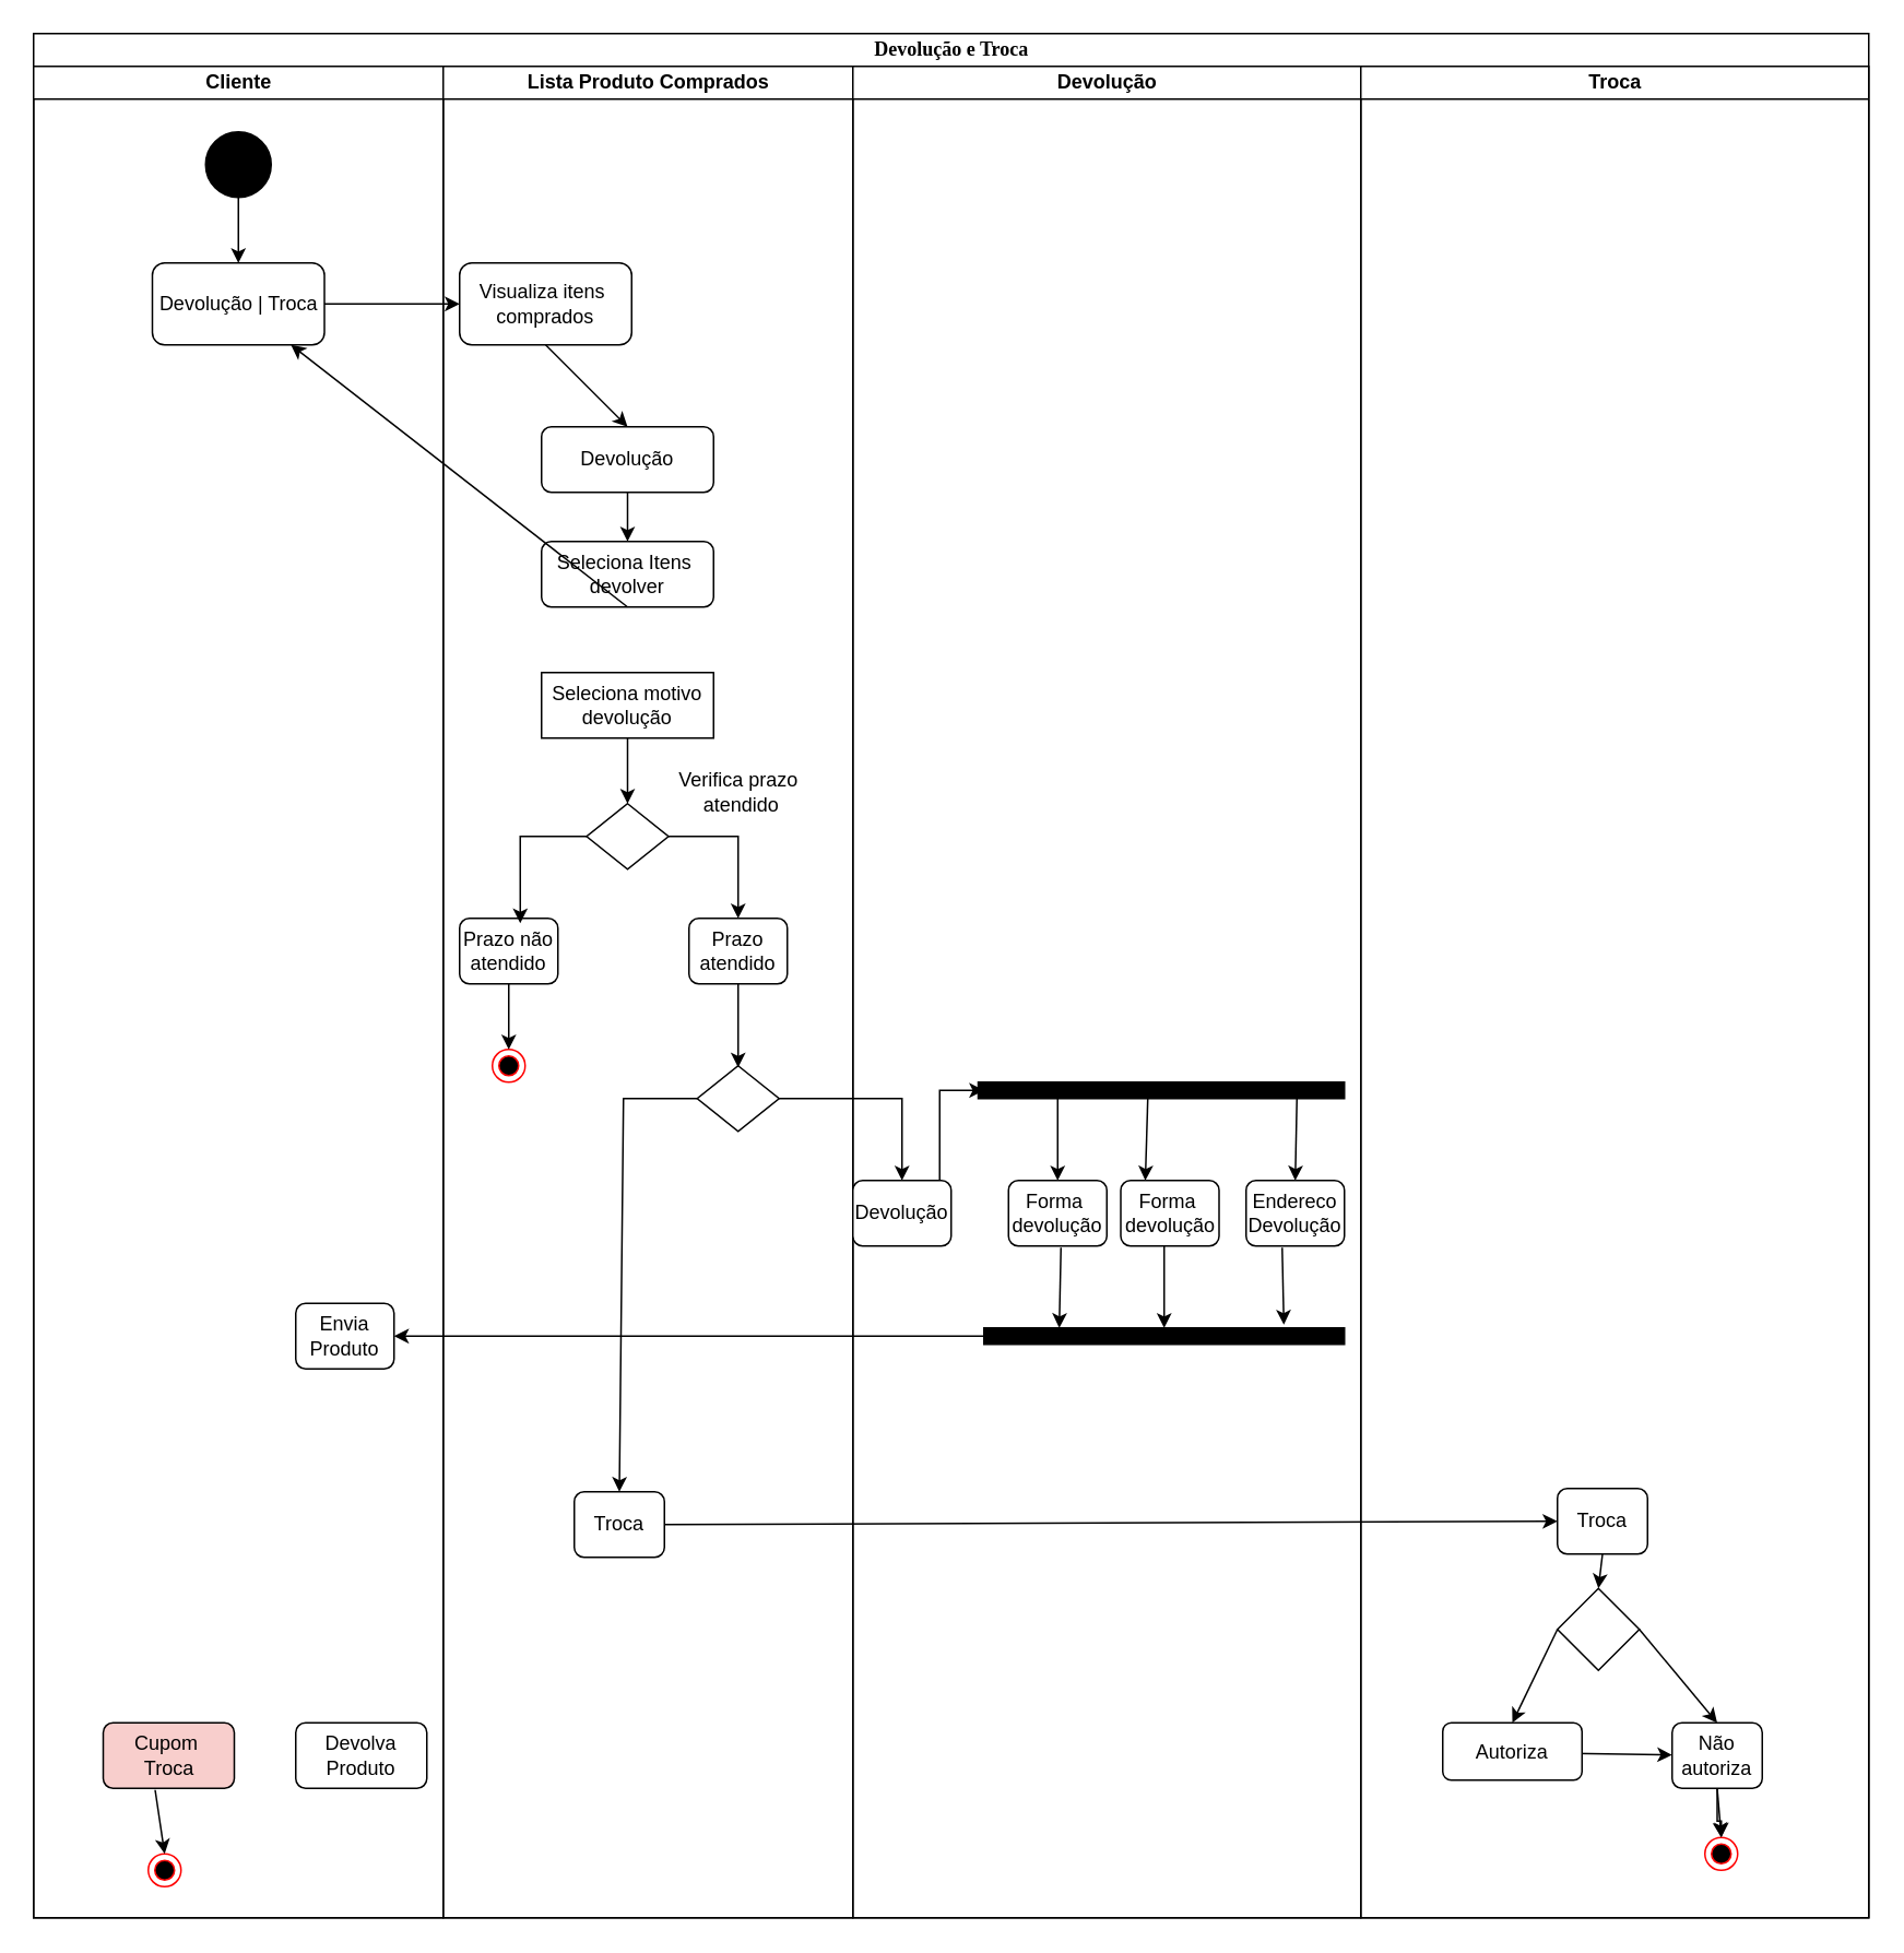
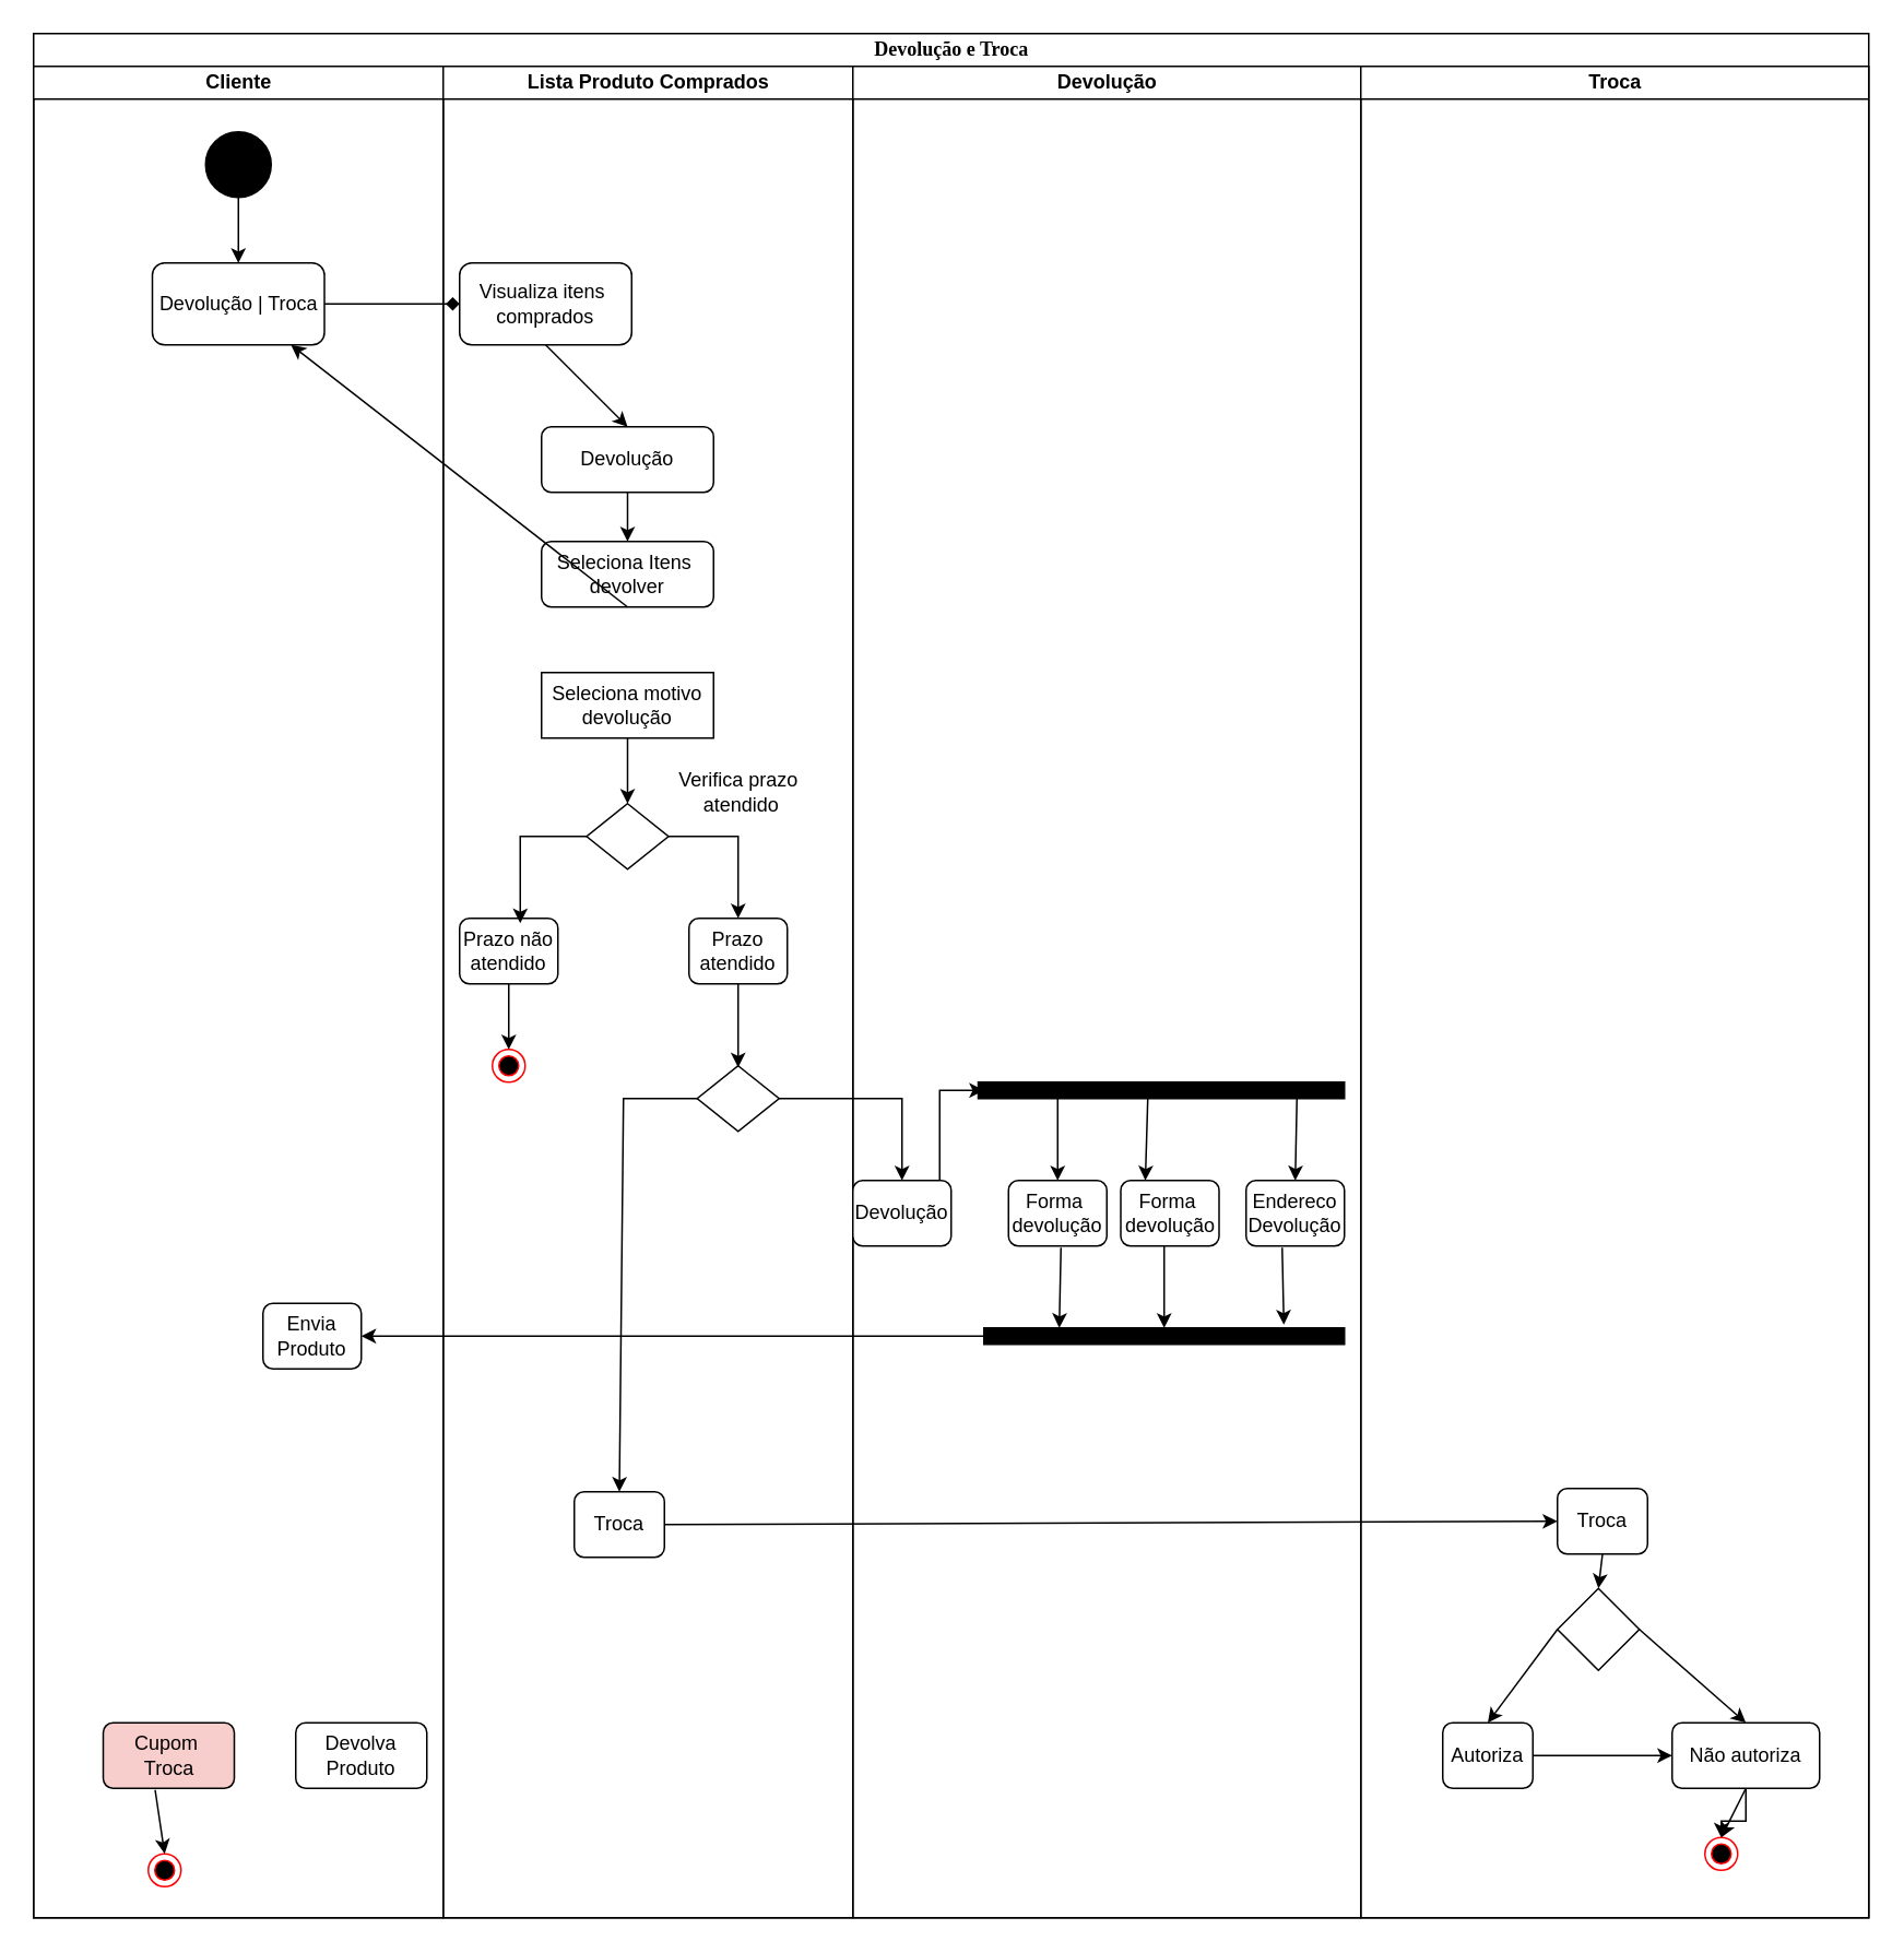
- <mxCell id="45" value="" style="endArrow=classic;html=1;rounded=0;exitX=1;exitY=0.5;exitDx=0;exitDy=0;entryX=0;entryY=0.5;entryDx=0;entryDy=0;" parent="2" source="5" target="13" edge="1"><mxGeometry width="50" height="50" relative="1" as="geometry"><mxPoint x="360" y="120" as="sourcePoint" /><mxPoint x="410" y="70" as="targetPoint" /></mxGeometry></mxCell>
+ <mxCell id="45" value="" style="endArrow=diamond;html=1;rounded=0;exitX=1;exitY=0.5;exitDx=0;exitDy=0;entryX=0;entryY=0.5;entryDx=0;entryDy=0;" parent="2" source="5" target="13" edge="1"><mxGeometry width="50" height="50" relative="1" as="geometry"><mxPoint x="360" y="120" as="sourcePoint" /><mxPoint x="410" y="70" as="targetPoint" /></mxGeometry></mxCell>
- <mxCell id="7" value="&lt;div&gt;&lt;br&gt;&lt;/div&gt;Envia Produto&lt;div&gt;&lt;br&gt;&lt;/div&gt;" style="rounded=1;whiteSpace=wrap;html=1;" parent="3" vertex="1"><mxGeometry x="160" y="755" width="60" height="40" as="geometry" /></mxCell>
+ <mxCell id="7" value="&lt;div&gt;&lt;br&gt;&lt;/div&gt;Envia Produto&lt;div&gt;&lt;br&gt;&lt;/div&gt;" style="rounded=1;whiteSpace=wrap;html=1;" parent="3" vertex="1"><mxGeometry x="140" y="755" width="60" height="40" as="geometry" /></mxCell>
- <mxCell id="52" value="Autoriza" style="rounded=1;whiteSpace=wrap;html=1;" parent="50" vertex="1"><mxGeometry x="50" y="1011" width="85" height="35" as="geometry" /></mxCell>
+ <mxCell id="52" value="Autoriza" style="rounded=1;whiteSpace=wrap;html=1;" parent="50" vertex="1"><mxGeometry x="50" y="1011" width="55" height="40" as="geometry" /></mxCell>
- <mxCell id="54" value="Não autoriza" style="rounded=1;whiteSpace=wrap;html=1;" parent="50" vertex="1"><mxGeometry x="190" y="1011" width="55" height="40" as="geometry" /></mxCell>
+ <mxCell id="54" value="Não autoriza" style="rounded=1;whiteSpace=wrap;html=1;" parent="50" vertex="1"><mxGeometry x="190" y="1011" width="90" height="40" as="geometry" /></mxCell>
